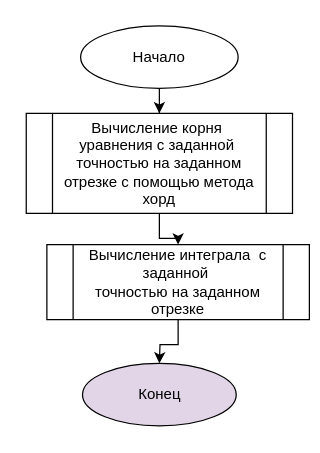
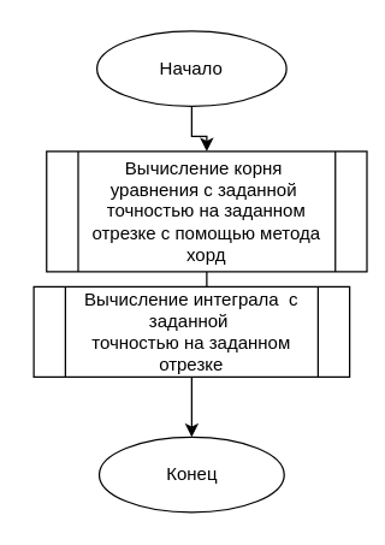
- <mxCell id="5" value="&lt;span style=&quot;text-align: left&quot;&gt;Вычисление корня&amp;nbsp;&lt;/span&gt;&lt;br style=&quot;text-align: left&quot;&gt;&lt;span style=&quot;text-align: left&quot;&gt;уравнения с заданной&amp;nbsp;&lt;/span&gt;&lt;br style=&quot;text-align: left&quot;&gt;&lt;span style=&quot;text-align: left&quot;&gt;точностью на заданном отрезке с помощью метода хорд&lt;/span&gt;" style="shape=process;whiteSpace=wrap;html=1;backgroundOutline=1;" parent="1" vertex="1"><mxGeometry x="20.5" y="90" width="213" height="80" as="geometry" /></mxCell>
+ <mxCell id="5" value="&lt;span style=&quot;text-align: left&quot;&gt;Вычисление корня&amp;nbsp;&lt;/span&gt;&lt;br style=&quot;text-align: left&quot;&gt;&lt;span style=&quot;text-align: left&quot;&gt;уравнения с заданной&amp;nbsp;&lt;/span&gt;&lt;br style=&quot;text-align: left&quot;&gt;&lt;span style=&quot;text-align: left&quot;&gt;точностью на заданном отрезке с помощью метода хорд&lt;/span&gt;" style="shape=process;whiteSpace=wrap;html=1;backgroundOutline=1;" parent="1" vertex="1"><mxGeometry x="30.5" y="100" width="213" height="80" as="geometry" /></mxCell>
- <mxCell id="7" value="&lt;span style=&quot;text-align: left&quot;&gt;Вычисление интеграла&amp;nbsp;&amp;nbsp;с заданной&amp;nbsp;&lt;/span&gt;&lt;br style=&quot;text-align: left&quot;&gt;&lt;span style=&quot;text-align: left&quot;&gt;точностью на заданном отрезке&lt;/span&gt;" style="shape=process;whiteSpace=wrap;html=1;backgroundOutline=1;" parent="1" vertex="1"><mxGeometry x="37" y="195" width="210" height="60" as="geometry" /></mxCell>
+ <mxCell id="7" value="&lt;span style=&quot;text-align: left&quot;&gt;Вычисление интеграла&amp;nbsp;&amp;nbsp;с заданной&amp;nbsp;&lt;/span&gt;&lt;br style=&quot;text-align: left&quot;&gt;&lt;span style=&quot;text-align: left&quot;&gt;точностью на заданном отрезке&lt;/span&gt;" style="shape=process;whiteSpace=wrap;html=1;backgroundOutline=1;" parent="1" vertex="1"><mxGeometry x="22" y="190" width="210" height="60" as="geometry" /></mxCell>
- <mxCell id="8" value="Конец" style="ellipse;whiteSpace=wrap;html=1;fillColor=#e1d5e7;" parent="1" vertex="1"><mxGeometry x="65.5" y="290" width="123" height="50" as="geometry" /></mxCell>
+ <mxCell id="8" value="Конец" style="ellipse;whiteSpace=wrap;html=1;" parent="1" vertex="1"><mxGeometry x="65.5" y="290" width="123" height="50" as="geometry" /></mxCell>
